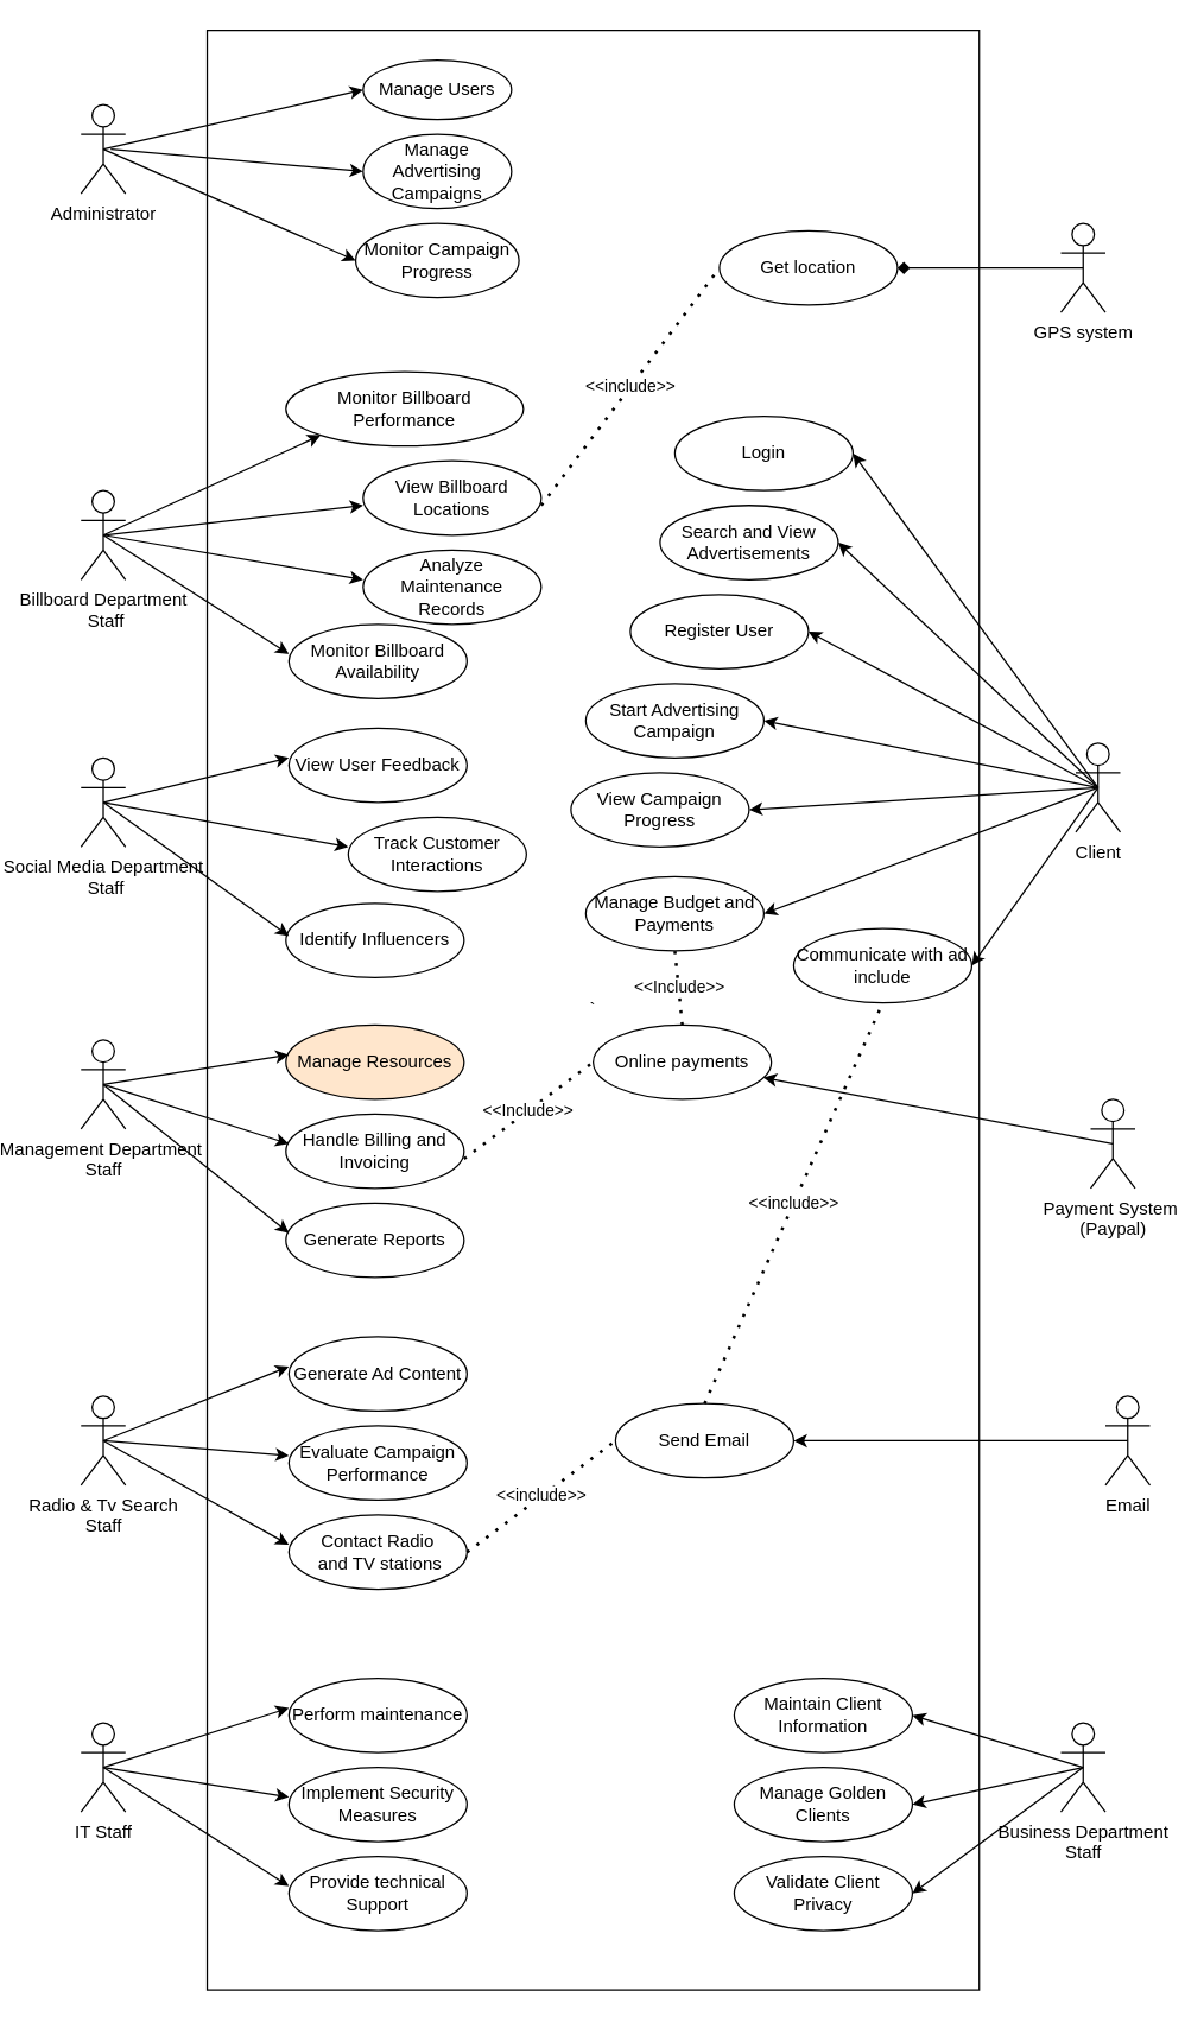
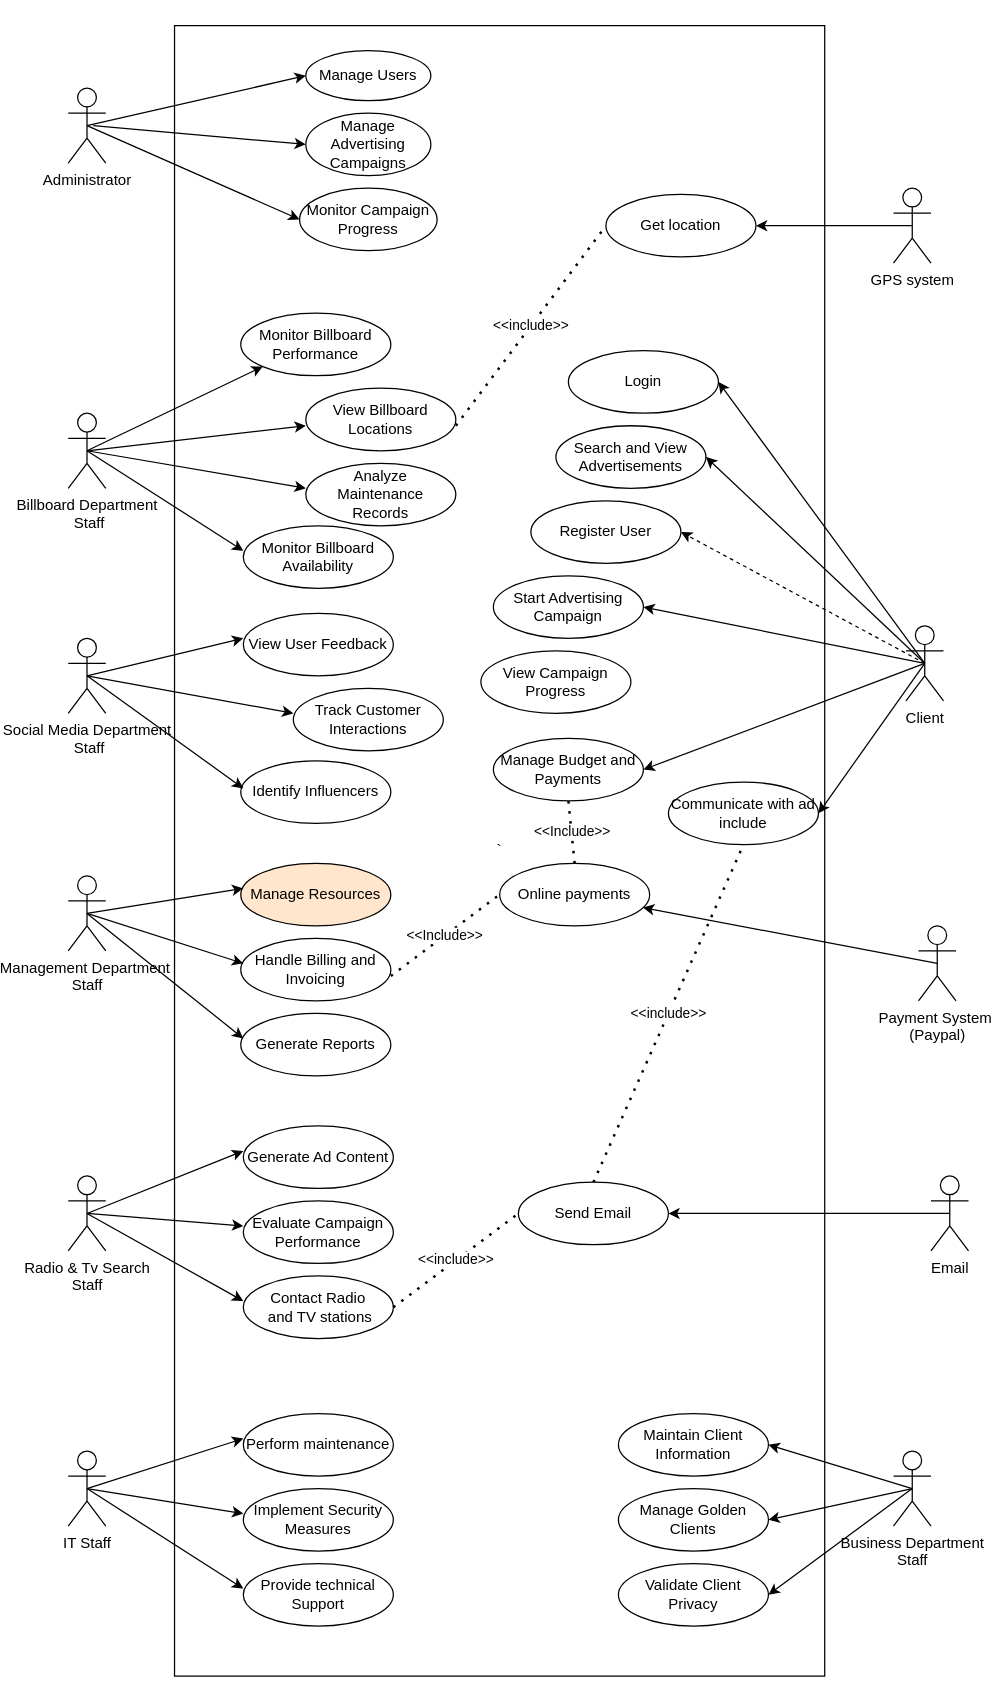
- <mxCell id="35" style="edgeStyle=none;rounded=0;orthogonalLoop=1;jettySize=auto;html=1;exitX=0.5;exitY=0.5;exitDx=0;exitDy=0;exitPerimeter=0;entryX=1;entryY=0.5;entryDx=0;entryDy=0;endArrow=diamond;" edge="1" parent="1" source="36" target="34"><mxGeometry relative="1" as="geometry" /></mxCell>
+ <mxCell id="35" style="edgeStyle=none;rounded=0;orthogonalLoop=1;jettySize=auto;html=1;exitX=0.5;exitY=0.5;exitDx=0;exitDy=0;exitPerimeter=0;entryX=1;entryY=0.5;entryDx=0;entryDy=0;" edge="1" parent="1" source="36" target="34"><mxGeometry relative="1" as="geometry" /></mxCell>
- <mxCell id="11" value="Monitor Billboard Performance" style="ellipse;whiteSpace=wrap;html=1;" vertex="1" parent="1"><mxGeometry x="158" y="250" width="160" height="50" as="geometry" /></mxCell>
+ <mxCell id="11" value="Monitor Billboard Performance" style="ellipse;whiteSpace=wrap;html=1;" vertex="1" parent="1"><mxGeometry x="158" y="250" width="120" height="50" as="geometry" /></mxCell>
- <mxCell id="68" style="edgeStyle=none;rounded=0;orthogonalLoop=1;jettySize=auto;html=1;exitX=0.5;exitY=0.5;exitDx=0;exitDy=0;exitPerimeter=0;entryX=1;entryY=0.5;entryDx=0;entryDy=0;" edge="1" parent="1" source="75" target="76"><mxGeometry relative="1" as="geometry" /></mxCell>
+ <mxCell id="68" style="edgeStyle=none;rounded=0;orthogonalLoop=1;jettySize=auto;html=1;exitX=0.5;exitY=0.5;exitDx=0;exitDy=0;exitPerimeter=0;entryX=1;entryY=0.5;entryDx=0;entryDy=0;dashed=1;" edge="1" parent="1" source="75" target="76"><mxGeometry relative="1" as="geometry" /></mxCell>
- <mxCell id="71" style="edgeStyle=none;rounded=0;orthogonalLoop=1;jettySize=auto;html=1;exitX=0.5;exitY=0.5;exitDx=0;exitDy=0;exitPerimeter=0;entryX=1;entryY=0.5;entryDx=0;entryDy=0;" edge="1" parent="1" source="75" target="79"><mxGeometry relative="1" as="geometry" /></mxCell>
